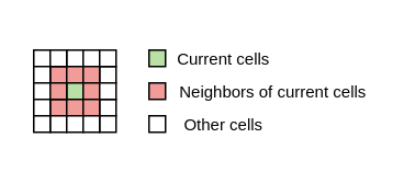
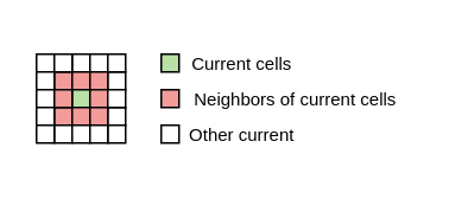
- <mxCell id="32" value="&lt;div&gt;Other cells&lt;/div&gt;" style="text;html=1;align=center;verticalAlign=middle;resizable=0;points=[];autosize=1;strokeColor=none;fillColor=none;fontSize=10;" parent="1" vertex="1"><mxGeometry x="100" y="60" width="70" height="30" as="geometry" /></mxCell>
+ <mxCell id="32" value="&lt;div&gt;Other current&lt;/div&gt;" style="text;html=1;align=center;verticalAlign=middle;resizable=0;points=[];autosize=1;strokeColor=none;fillColor=none;fontSize=10;" parent="1" vertex="1"><mxGeometry x="100" y="60" width="70" height="30" as="geometry" /></mxCell>
